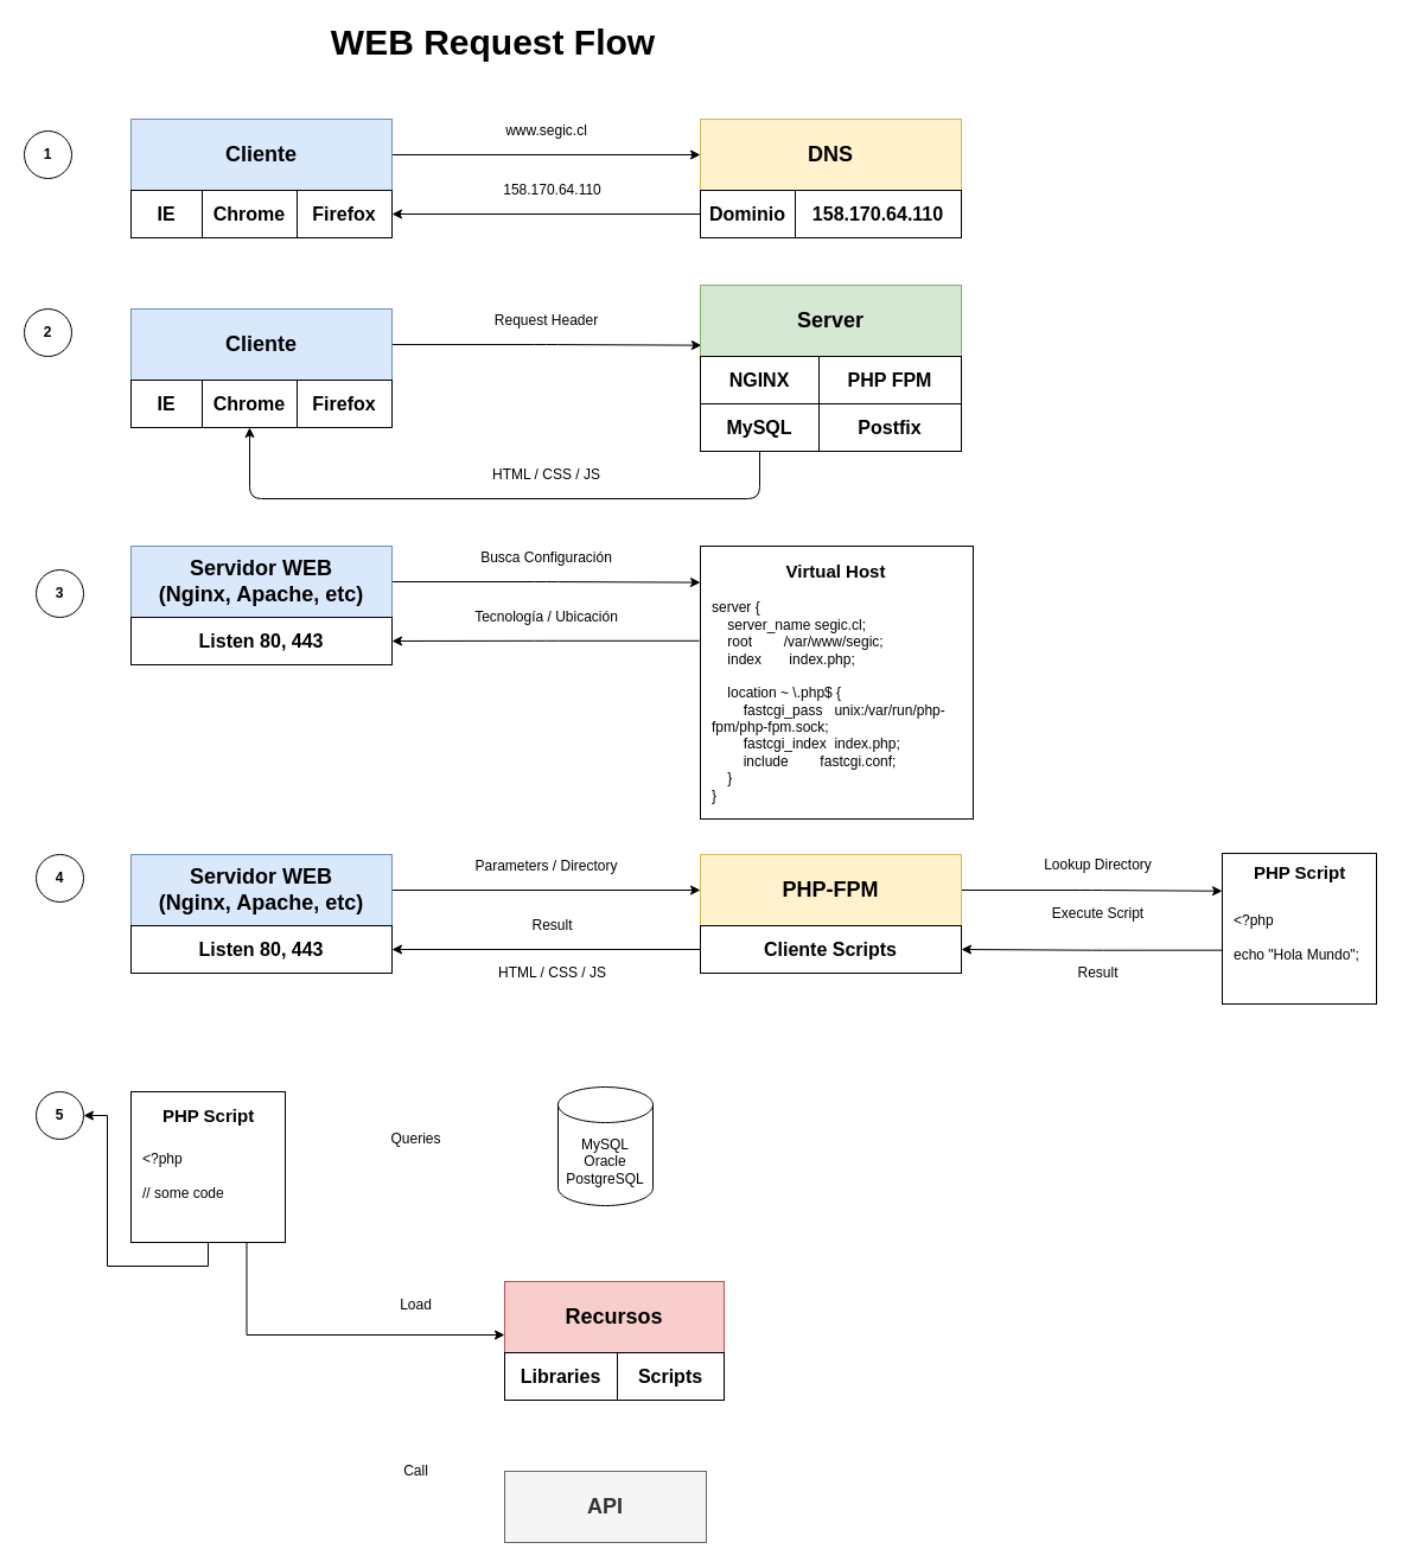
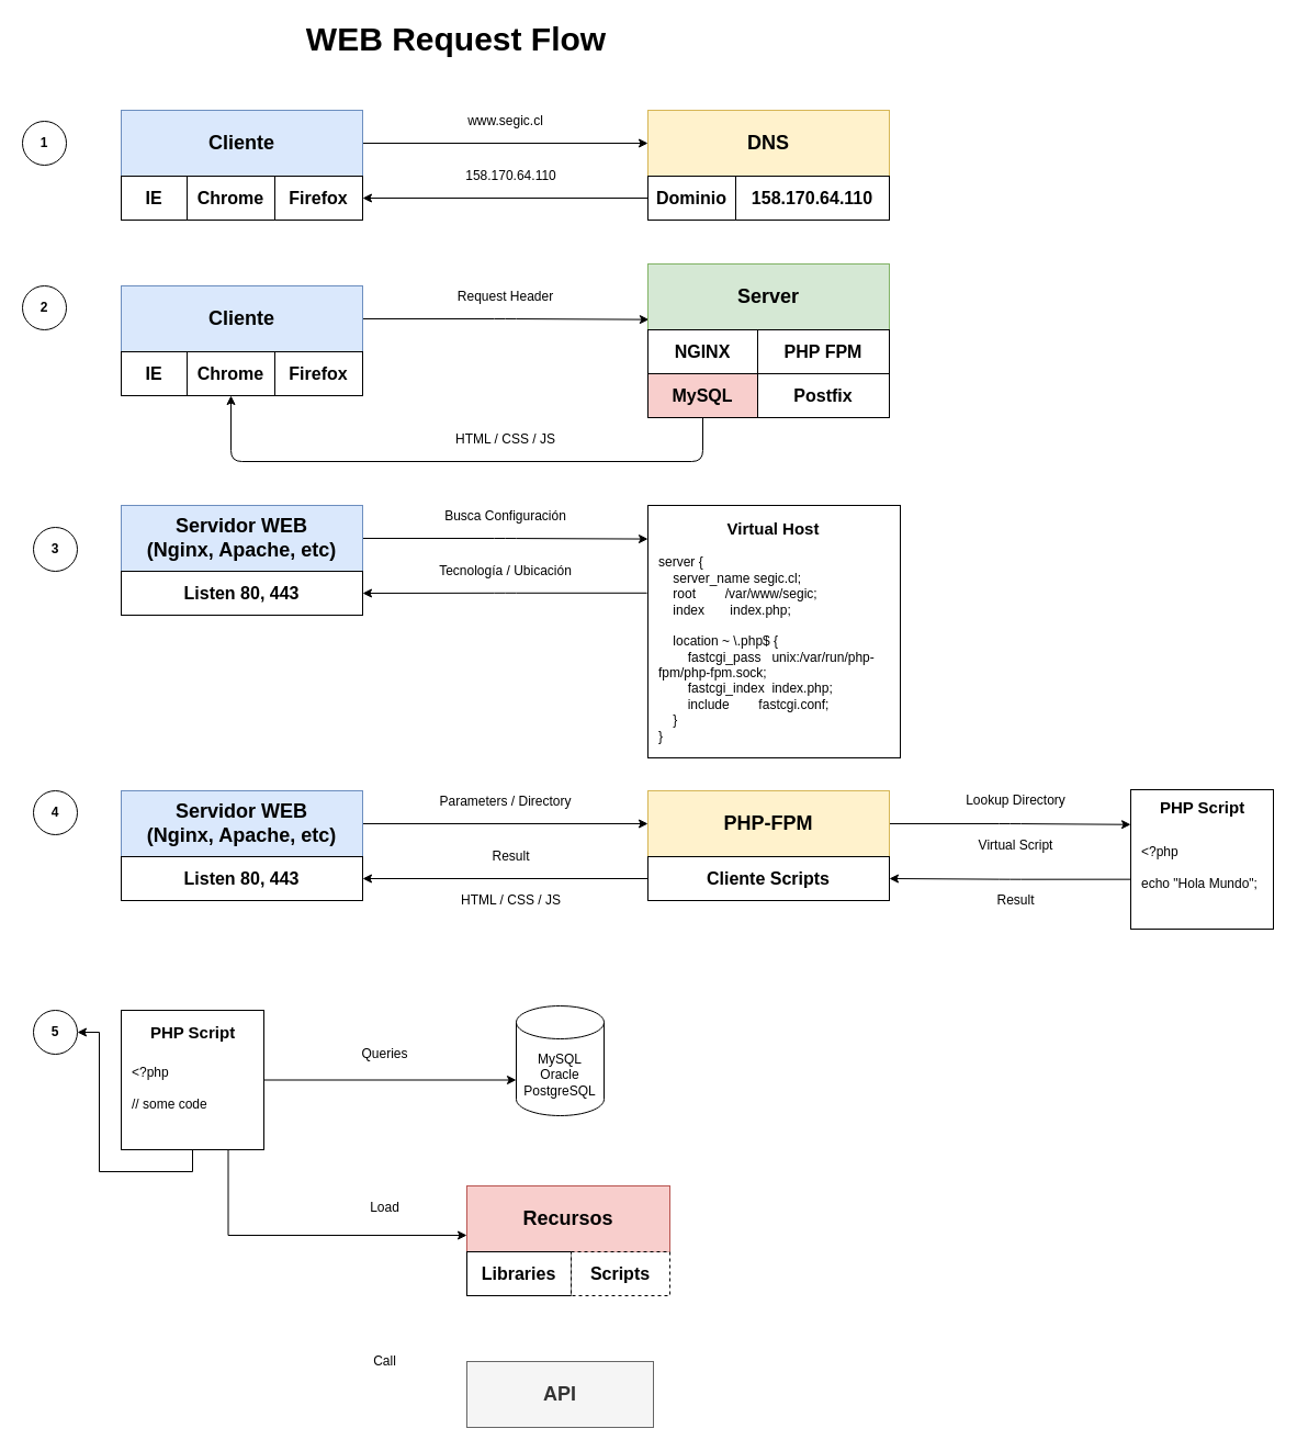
- <mxCell id="26" value="&lt;font size=&quot;1&quot;&gt;&lt;b style=&quot;font-size: 16px&quot;&gt;MySQL&lt;/b&gt;&lt;/font&gt;" style="rounded=0;whiteSpace=wrap;html=1;sketch=0;" parent="1" vertex="1"><mxGeometry x="590" y="340" width="100" height="40" as="geometry" /></mxCell>
+ <mxCell id="26" value="&lt;font size=&quot;1&quot;&gt;&lt;b style=&quot;font-size: 16px&quot;&gt;MySQL&lt;/b&gt;&lt;/font&gt;" style="rounded=0;whiteSpace=wrap;html=1;sketch=0;fillColor=#f8cecc;" parent="1" vertex="1"><mxGeometry x="590" y="340" width="100" height="40" as="geometry" /></mxCell>
- <mxCell id="53" value="Execute Script" style="text;html=1;resizable=0;autosize=1;align=center;verticalAlign=middle;points=[];fillColor=none;strokeColor=none;rounded=0;sketch=0;" parent="1" vertex="1"><mxGeometry x="880" y="760" width="90" height="20" as="geometry" /></mxCell>
+ <mxCell id="53" value="Virtual Script" style="text;html=1;resizable=0;autosize=1;align=center;verticalAlign=middle;points=[];fillColor=none;strokeColor=none;rounded=0;sketch=0;" parent="1" vertex="1"><mxGeometry x="880" y="760" width="90" height="20" as="geometry" /></mxCell>
+ <mxCell id="55" style="edgeStyle=orthogonalEdgeStyle;rounded=0;orthogonalLoop=1;jettySize=auto;html=1;entryX=0;entryY=0;entryDx=0;entryDy=67.5;entryPerimeter=0;" edge="1" parent="1" source="58" target="60"><mxGeometry relative="1" as="geometry" /></mxCell>
- <mxCell id="63" value="&lt;font size=&quot;1&quot;&gt;&lt;b style=&quot;font-size: 16px&quot;&gt;Scripts&lt;br&gt;&lt;/b&gt;&lt;/font&gt;" style="rounded=0;whiteSpace=wrap;html=1;sketch=0;" vertex="1" parent="1"><mxGeometry x="520" y="1140" width="90" height="40" as="geometry" /></mxCell>
+ <mxCell id="63" value="&lt;font size=&quot;1&quot;&gt;&lt;b style=&quot;font-size: 16px&quot;&gt;Scripts&lt;br&gt;&lt;/b&gt;&lt;/font&gt;" style="rounded=0;whiteSpace=wrap;html=1;sketch=0;dashed=1;" vertex="1" parent="1"><mxGeometry x="520" y="1140" width="90" height="40" as="geometry" /></mxCell>
